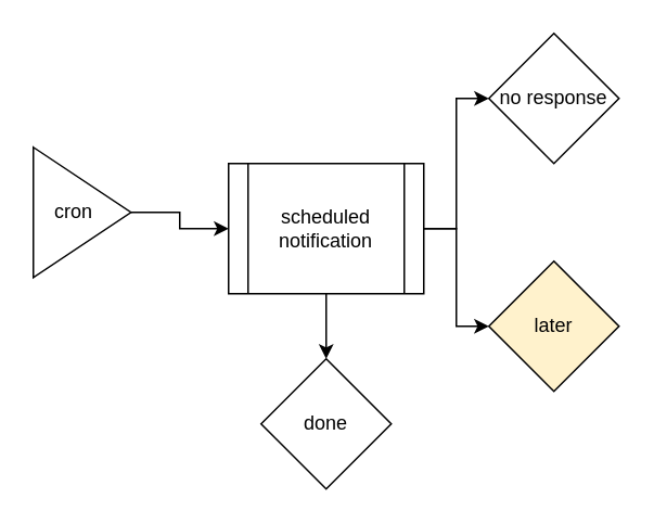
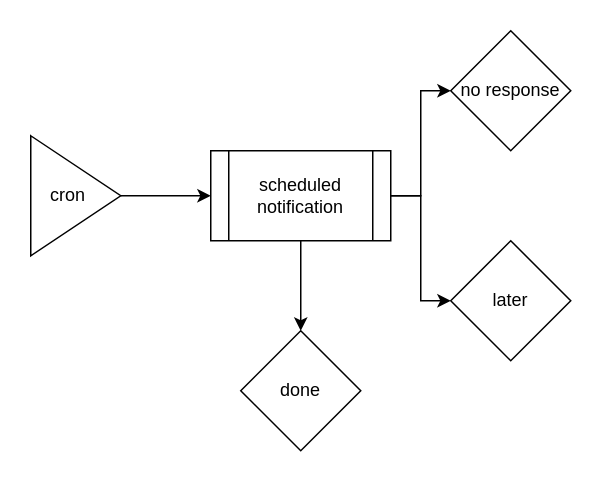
- <mxCell id="7" value="&lt;div&gt;scheduled&lt;/div&gt;&lt;div&gt;notification&lt;br&gt;&lt;/div&gt;" style="shape=process;whiteSpace=wrap;html=1;backgroundOutline=1;" vertex="1" parent="1"><mxGeometry x="140" y="100" width="120" height="80" as="geometry" /></mxCell>
+ <mxCell id="7" value="&lt;div&gt;scheduled&lt;/div&gt;&lt;div&gt;notification&lt;br&gt;&lt;/div&gt;" style="shape=process;whiteSpace=wrap;html=1;backgroundOutline=1;" vertex="1" parent="1"><mxGeometry x="140" y="100" width="120" height="60" as="geometry" /></mxCell>
- <mxCell id="10" value="later" style="rhombus;whiteSpace=wrap;html=1;fillColor=#fff2cc;" vertex="1" parent="1"><mxGeometry x="300" y="160" width="80" height="80" as="geometry" /></mxCell>
+ <mxCell id="10" value="later" style="rhombus;whiteSpace=wrap;html=1;" vertex="1" parent="1"><mxGeometry x="300" y="160" width="80" height="80" as="geometry" /></mxCell>
